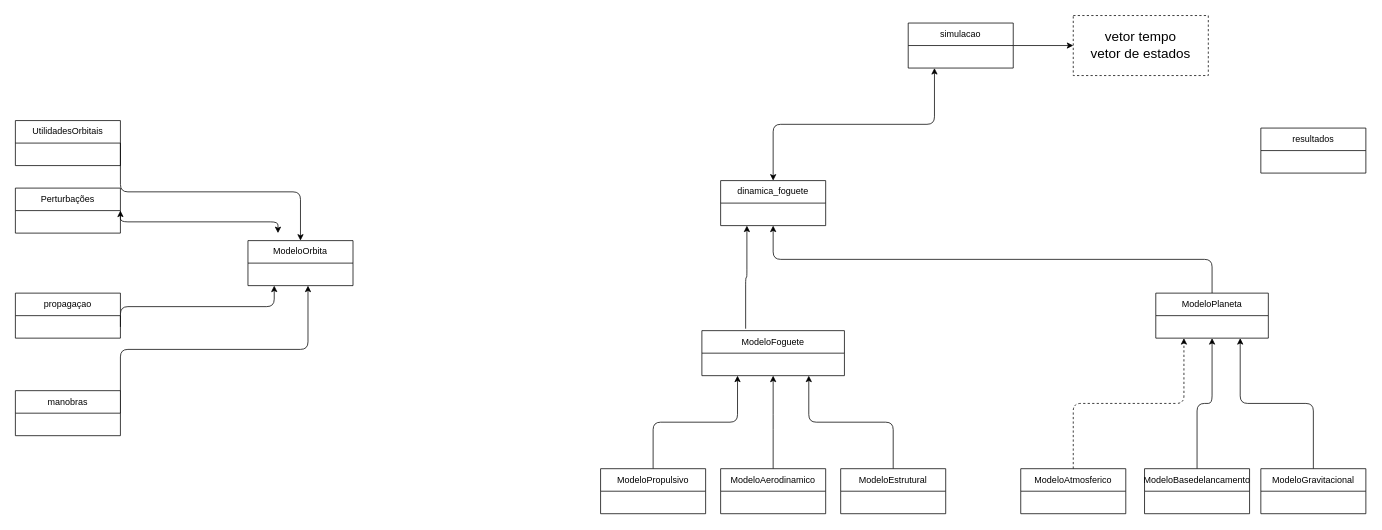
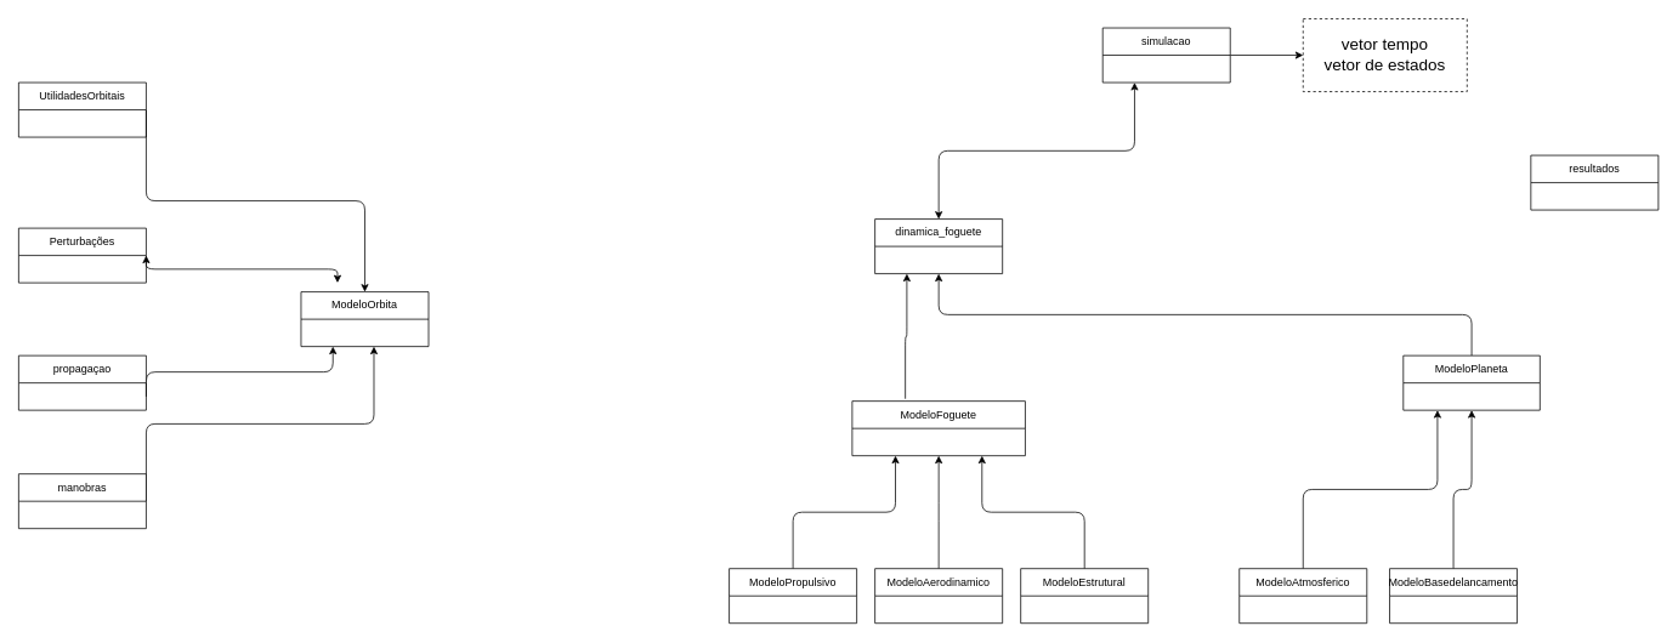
- <mxCell id="31" value="UtilidadesOrbitais" style="swimlane;fontStyle=0;childLayout=stackLayout;horizontal=1;startSize=30;horizontalStack=0;resizeParent=1;resizeParentMax=0;resizeLast=0;collapsible=1;marginBottom=0;whiteSpace=wrap;html=1;" parent="1" vertex="1"><mxGeometry x="20" y="160" width="140" height="60" as="geometry" /></mxCell>
+ <mxCell id="31" value="UtilidadesOrbitais" style="swimlane;fontStyle=0;childLayout=stackLayout;horizontal=1;startSize=30;horizontalStack=0;resizeParent=1;resizeParentMax=0;resizeLast=0;collapsible=1;marginBottom=0;whiteSpace=wrap;html=1;" parent="1" vertex="1"><mxGeometry x="20" y="90" width="140" height="60" as="geometry" /></mxCell>
- <mxCell id="10" style="edgeStyle=elbowEdgeStyle;html=1;exitX=0.5;exitY=0;exitDx=0;exitDy=0;entryX=0.25;entryY=1;entryDx=0;entryDy=0;elbow=vertical;dashed=1;" parent="1" source="11" target="22" edge="1"><mxGeometry relative="1" as="geometry"><mxPoint x="1560.6" y="484.59" as="targetPoint" /></mxGeometry></mxCell>
+ <mxCell id="10" style="edgeStyle=elbowEdgeStyle;html=1;exitX=0.5;exitY=0;exitDx=0;exitDy=0;entryX=0.25;entryY=1;entryDx=0;entryDy=0;elbow=vertical;" parent="1" source="11" target="22" edge="1"><mxGeometry relative="1" as="geometry"><mxPoint x="1560.6" y="484.59" as="targetPoint" /></mxGeometry></mxCell>
- <mxCell id="12" style="edgeStyle=elbowEdgeStyle;html=1;exitX=0.5;exitY=0;exitDx=0;exitDy=0;entryX=0.75;entryY=1;entryDx=0;entryDy=0;elbow=vertical;" edge="1" parent="1" source="13" target="22"><mxGeometry relative="1" as="geometry" /></mxCell>
- <mxCell id="13" value="ModeloGravitacional" style="swimlane;fontStyle=0;childLayout=stackLayout;horizontal=1;startSize=30;horizontalStack=0;resizeParent=1;resizeParentMax=0;resizeLast=0;collapsible=1;marginBottom=0;whiteSpace=wrap;html=1;" parent="1" vertex="1"><mxGeometry x="1680" y="624" width="140" height="60" as="geometry" /></mxCell>
